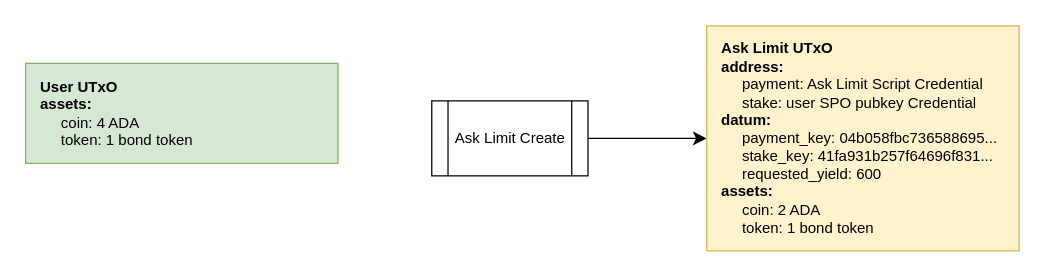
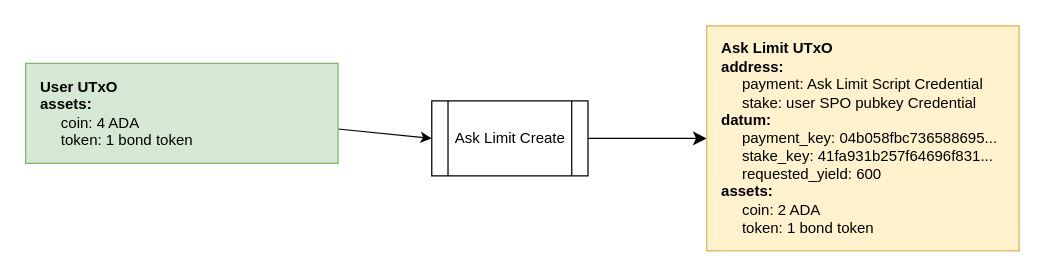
+ <mxCell id="2" style="edgeStyle=none;html=1;entryX=0;entryY=0.5;entryDx=0;entryDy=0;" edge="1" parent="1" source="3" target="5"><mxGeometry relative="1" as="geometry" /></mxCell>
